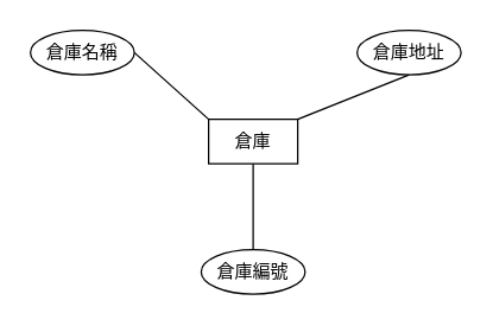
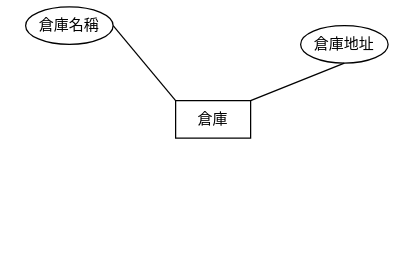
- <mxCell id="5" value="倉庫名稱" style="ellipse;whiteSpace=wrap;html=1;" vertex="1" parent="1"><mxGeometry x="20" y="20" width="70" height="30" as="geometry" /></mxCell>
+ <mxCell id="5" value="倉庫名稱" style="ellipse;whiteSpace=wrap;html=1;" vertex="1" parent="1"><mxGeometry x="20" y="5" width="70" height="30" as="geometry" /></mxCell>
- <mxCell id="6" value="" style="endArrow=none;html=1;rounded=0;exitX=0.5;exitY=1;exitDx=0;exitDy=0;entryX=0.5;entryY=0;entryDx=0;entryDy=0;" edge="1" parent="1" source="2" target="4"><mxGeometry relative="1" as="geometry"><mxPoint x="185" y="130" as="sourcePoint" /><mxPoint x="190" y="190" as="targetPoint" /></mxGeometry></mxCell>
- <mxCell id="4" value="倉庫編號" style="ellipse;whiteSpace=wrap;html=1;" vertex="1" parent="1"><mxGeometry x="135" y="168" width="70" height="30" as="geometry" /></mxCell>
